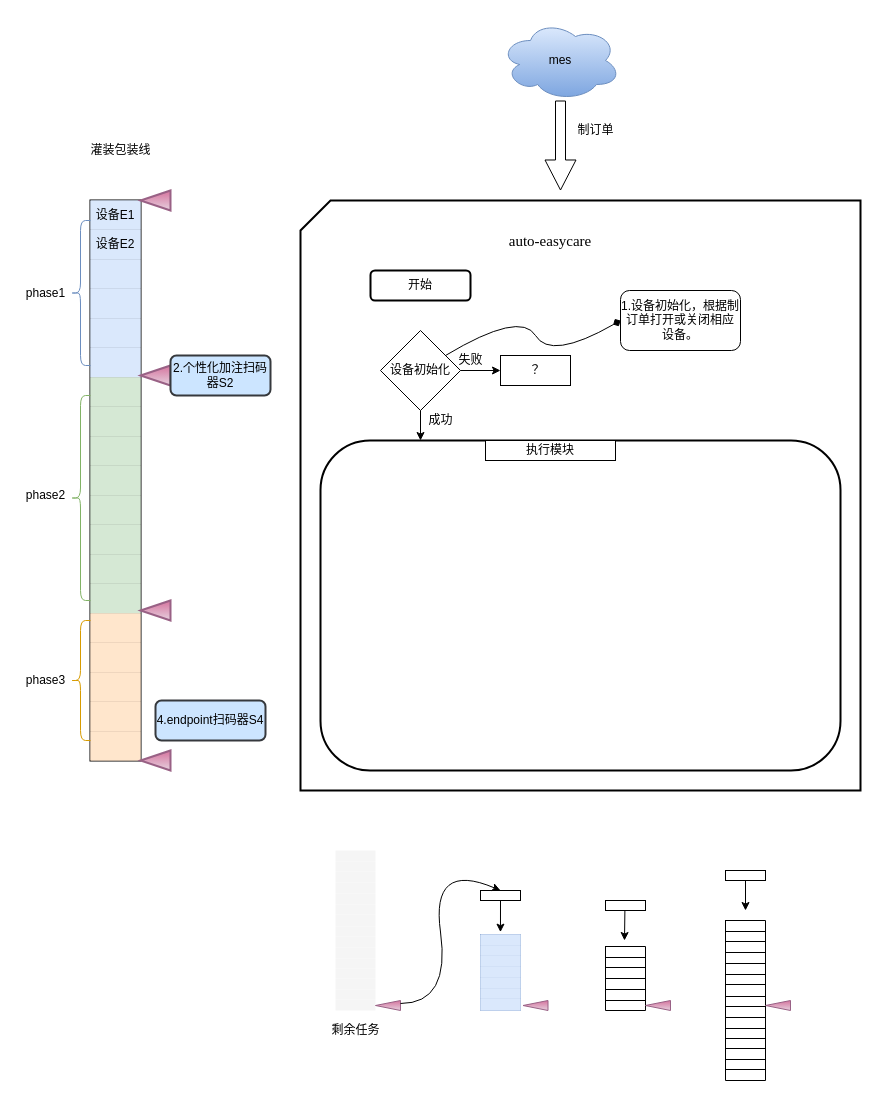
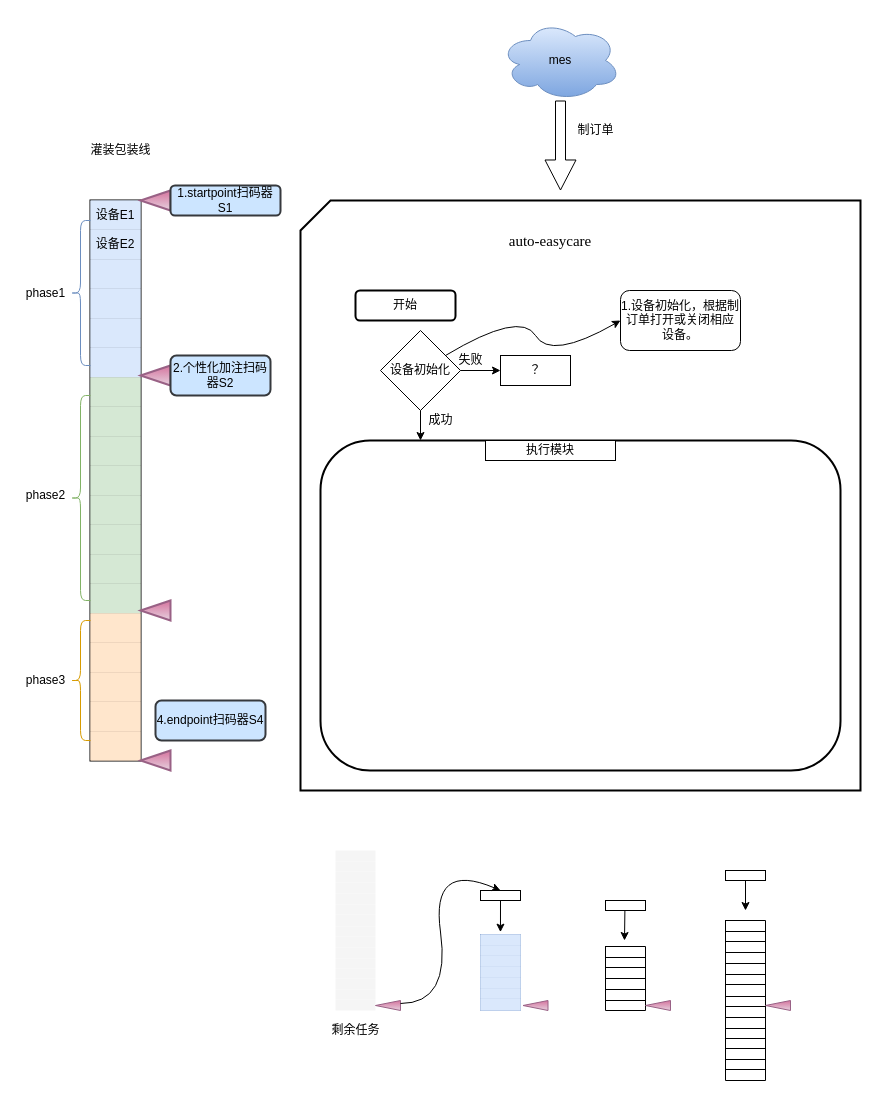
+ <mxCell id="59" value="1.startpoint扫码器S1" style="rounded=1;whiteSpace=wrap;html=1;strokeColor=#36393d;strokeWidth=2;fillColor=#cce5ff;" vertex="1" parent="1"><mxGeometry x="170" y="185" width="110" height="30" as="geometry" /></mxCell>
- <mxCell id="15" value="开始" style="rounded=1;whiteSpace=wrap;html=1;strokeColor=#000000;strokeWidth=2;" vertex="1" parent="1"><mxGeometry x="370" y="270" width="100" height="30" as="geometry" /></mxCell>
+ <mxCell id="15" value="开始" style="rounded=1;whiteSpace=wrap;html=1;strokeColor=#000000;strokeWidth=2;" vertex="1" parent="1"><mxGeometry x="355" y="290" width="100" height="30" as="geometry" /></mxCell>
- <mxCell id="12" value="" style="curved=1;endArrow=diamond;html=1;entryX=0;entryY=0.5;entryDx=0;entryDy=0;" edge="1" parent="1" source="6" target="7"><mxGeometry width="50" height="50" relative="1" as="geometry"><mxPoint x="490" y="320" as="sourcePoint" /><mxPoint x="540" y="270" as="targetPoint" /><Array as="points"><mxPoint x="520" y="310" /><mxPoint x="550" y="360" /></Array></mxGeometry></mxCell>
+ <mxCell id="12" value="" style="curved=1;endArrow=classic;html=1;entryX=0;entryY=0.5;entryDx=0;entryDy=0;" edge="1" parent="1" source="6" target="7"><mxGeometry width="50" height="50" relative="1" as="geometry"><mxPoint x="490" y="320" as="sourcePoint" /><mxPoint x="540" y="270" as="targetPoint" /><Array as="points"><mxPoint x="520" y="310" /><mxPoint x="550" y="360" /></Array></mxGeometry></mxCell>
